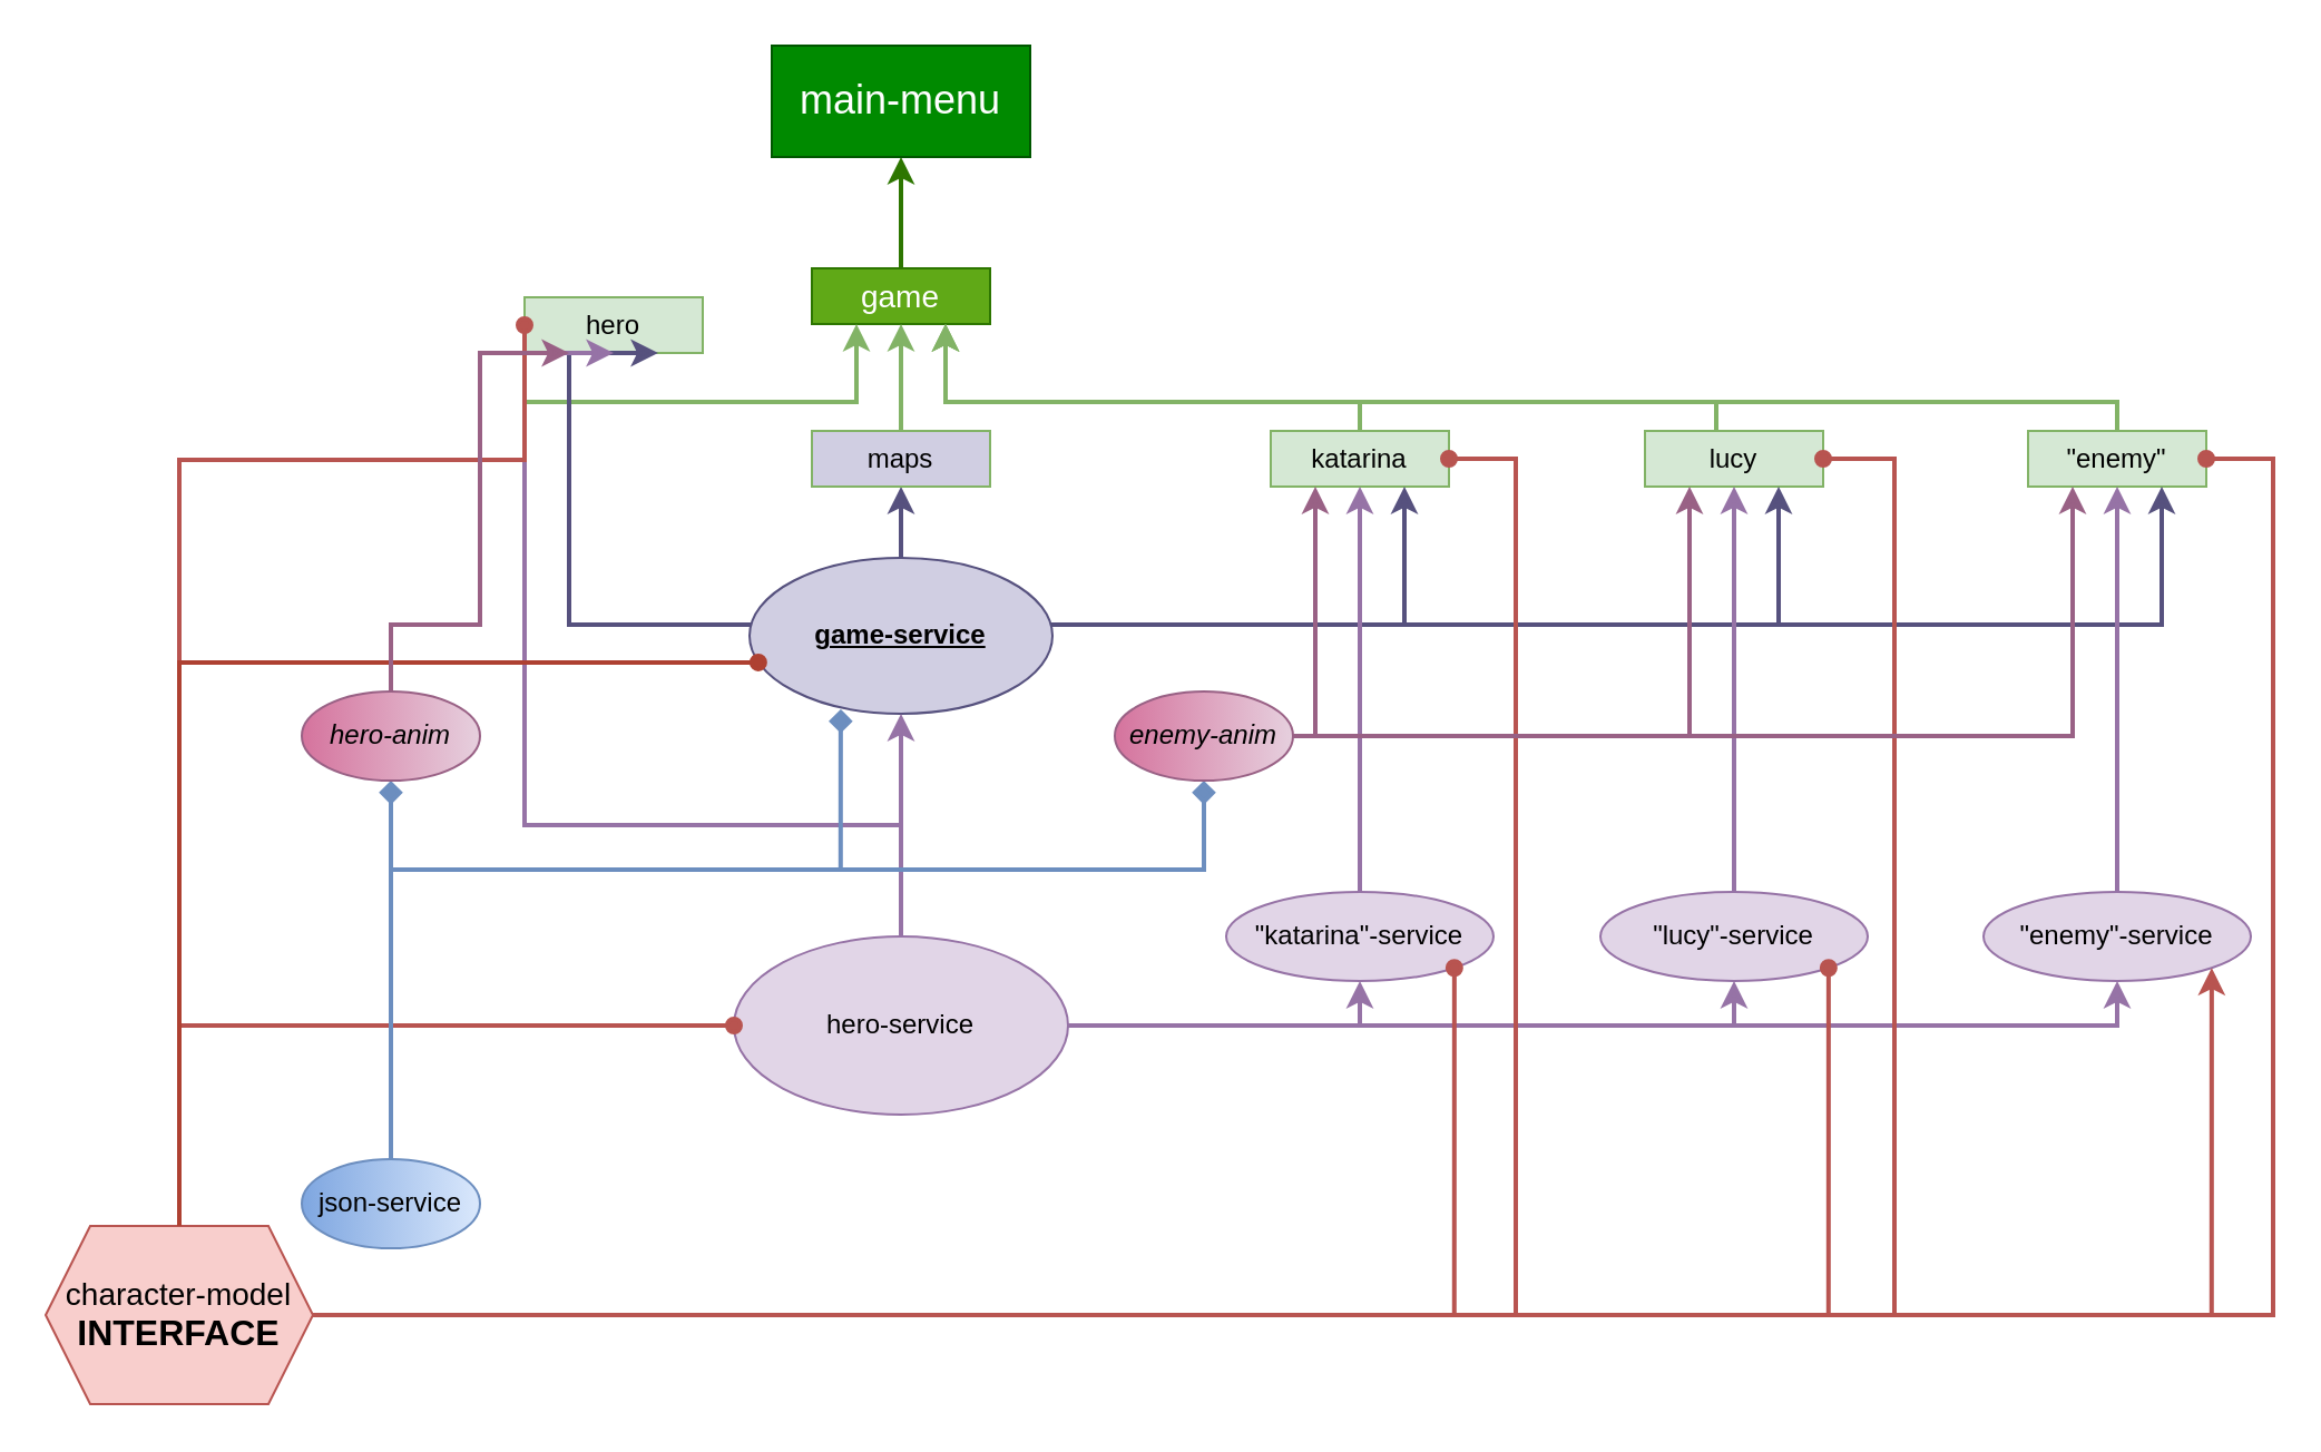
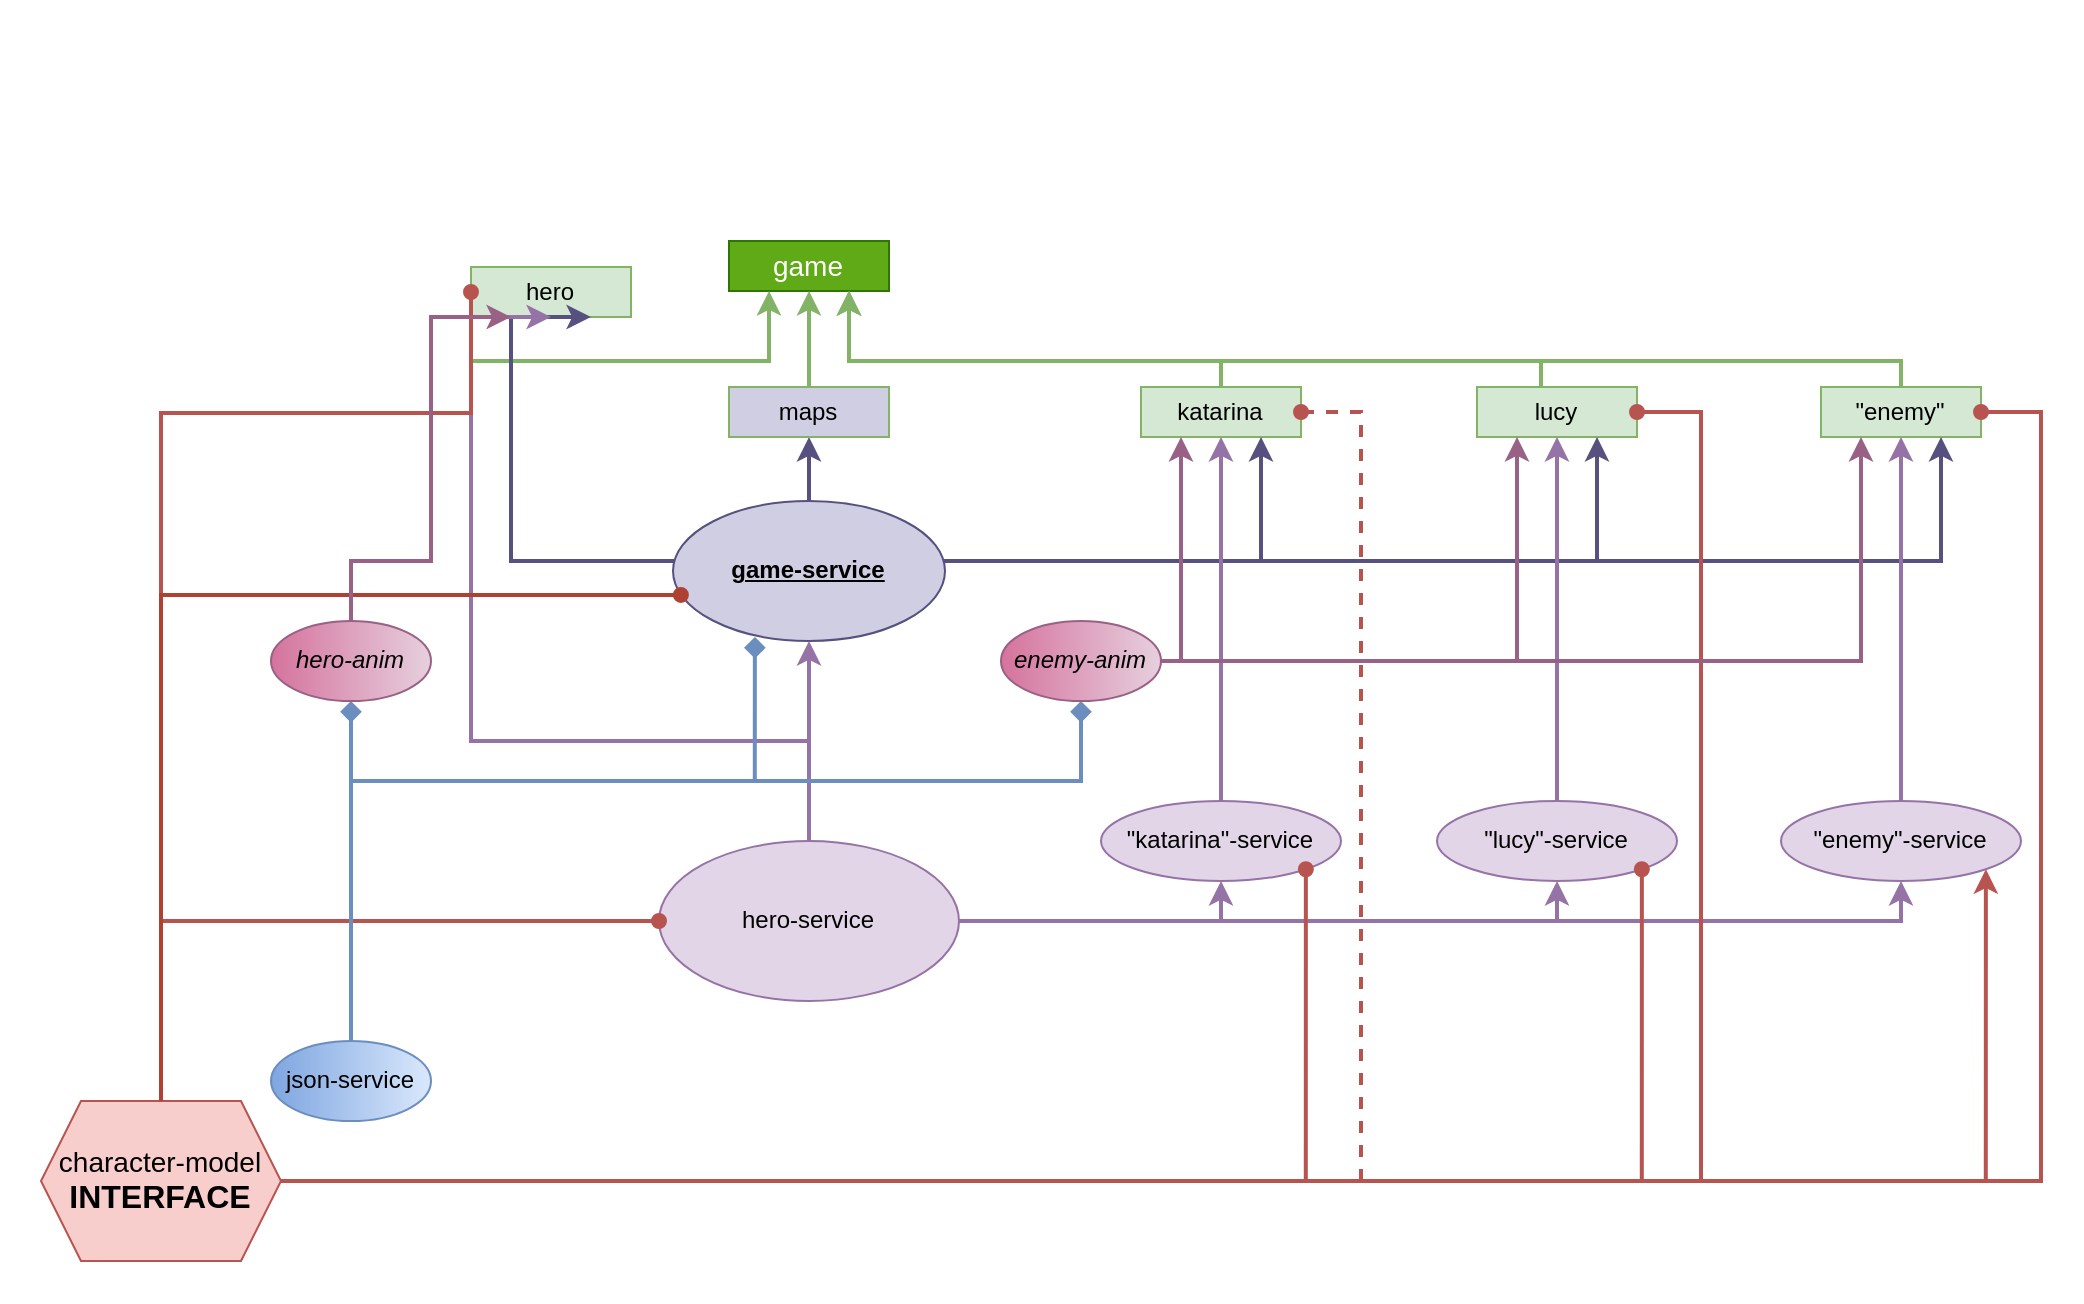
- <mxCell id="6" value="&lt;font style=&quot;font-size: 18px;&quot;&gt;main-menu&lt;/font&gt;" style="rounded=0;whiteSpace=wrap;html=1;fillColor=#008a00;strokeColor=#005700;fontColor=#ffffff;" parent="1" vertex="1"><mxGeometry x="346" y="20" width="116" height="50" as="geometry" /></mxCell>
- <mxCell id="4" style="edgeStyle=orthogonalEdgeStyle;rounded=0;orthogonalLoop=1;jettySize=auto;html=1;entryX=0.5;entryY=1;entryDx=0;entryDy=0;fillColor=#60a917;strokeColor=#2D7600;strokeWidth=2;" parent="1" source="5" target="6" edge="1"><mxGeometry relative="1" as="geometry" /></mxCell>
- <mxCell id="33" style="edgeStyle=orthogonalEdgeStyle;rounded=0;orthogonalLoop=1;jettySize=auto;html=1;entryX=1;entryY=0.5;entryDx=0;entryDy=0;fillColor=#f8cecc;strokeColor=#b85450;strokeWidth=2;endArrow=oval;endFill=1;" parent="1" source="36" target="10" edge="1"><mxGeometry relative="1" as="geometry"><Array as="points"><mxPoint x="680" y="590" /><mxPoint x="680" y="206" /></Array></mxGeometry></mxCell>
+ <mxCell id="33" style="edgeStyle=orthogonalEdgeStyle;rounded=0;orthogonalLoop=1;jettySize=auto;html=1;entryX=1;entryY=0.5;entryDx=0;entryDy=0;fillColor=#f8cecc;strokeColor=#b85450;strokeWidth=2;endArrow=oval;endFill=1;dashed=1;" parent="1" source="36" target="10" edge="1"><mxGeometry relative="1" as="geometry"><Array as="points"><mxPoint x="680" y="590" /><mxPoint x="680" y="206" /></Array></mxGeometry></mxCell>
